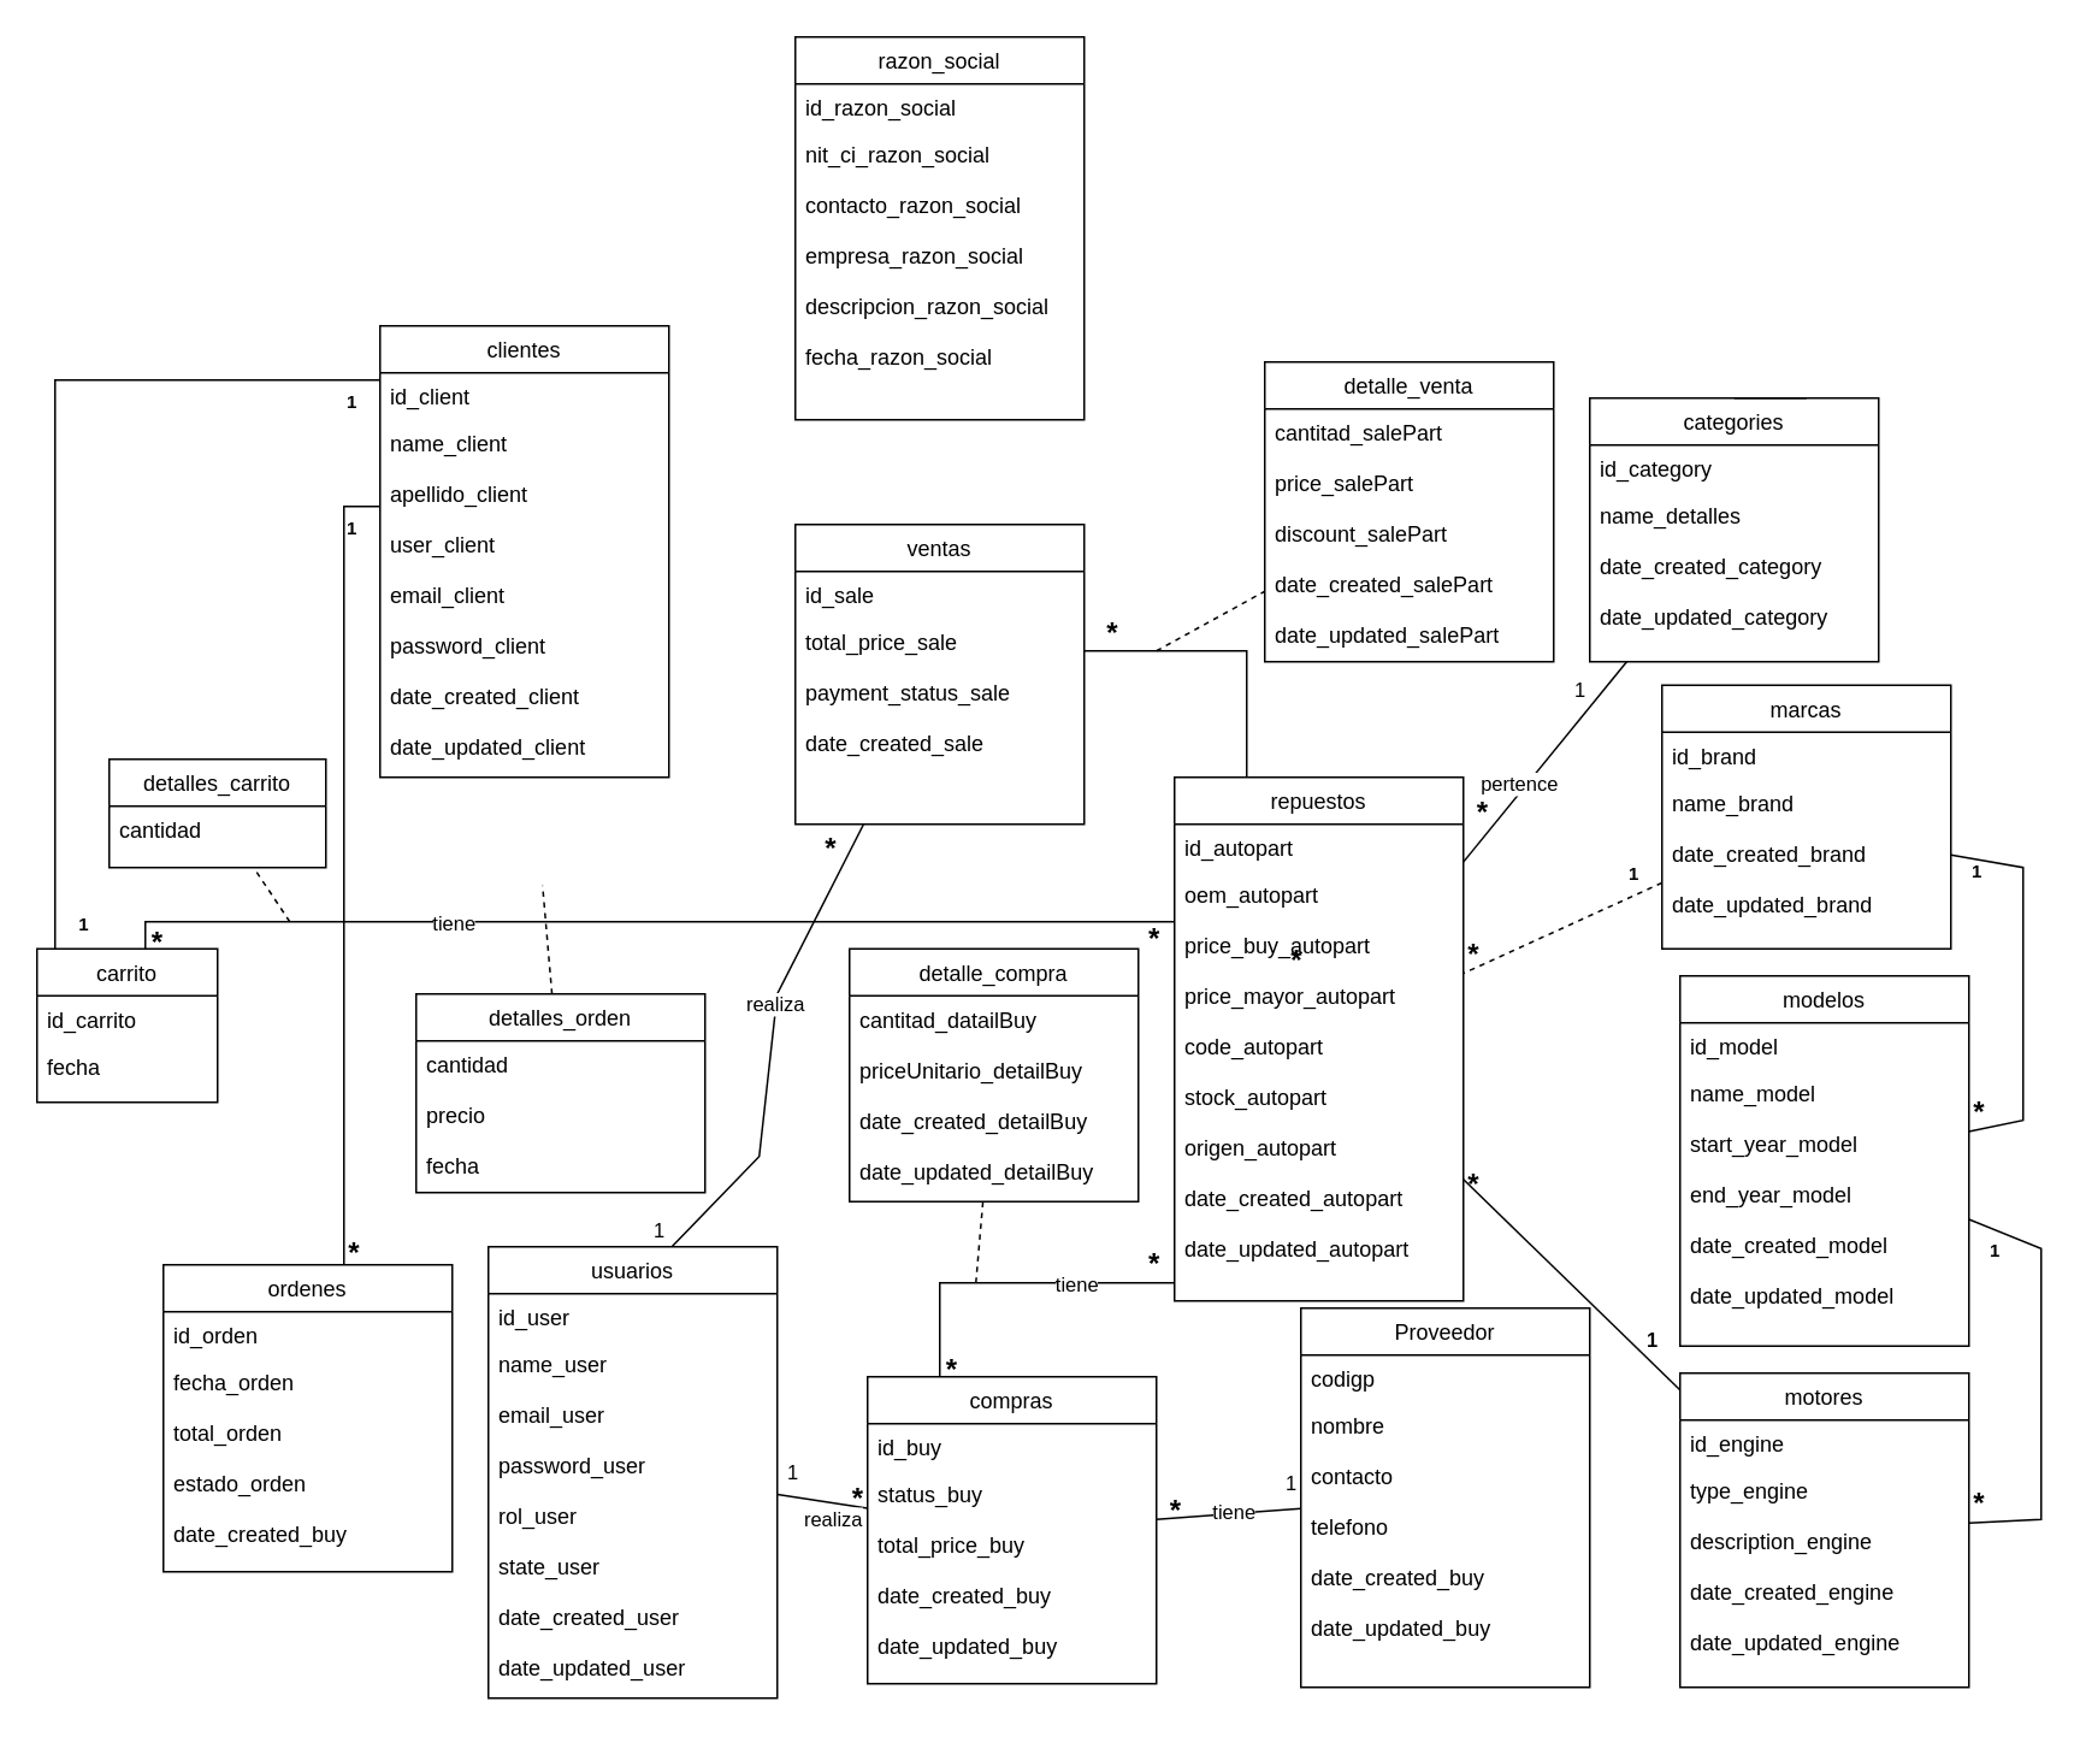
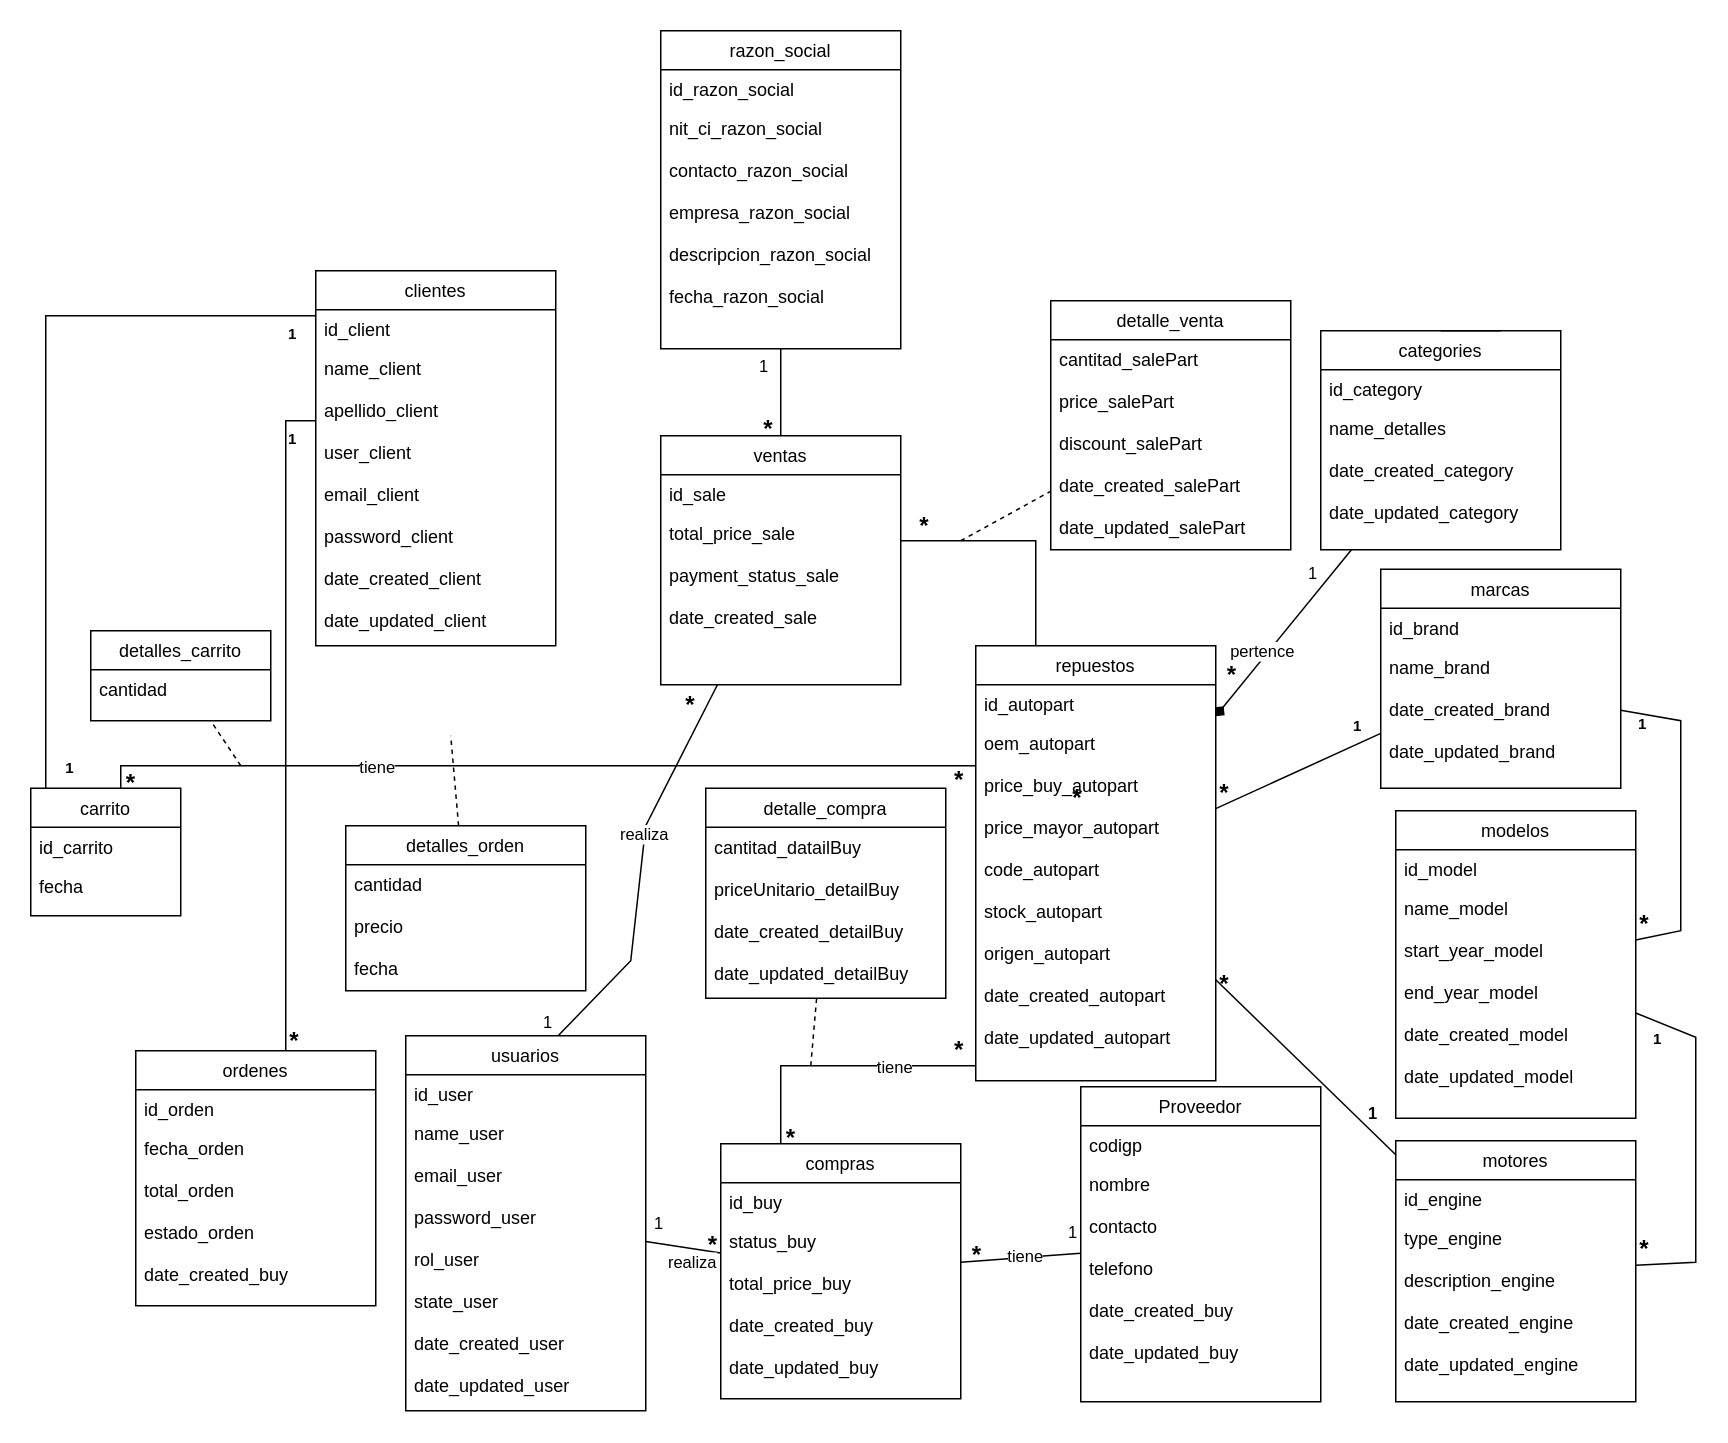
+ <mxCell id="11" value="" style="endArrow=none;html=1;rounded=0;strokeColor=default;align=center;verticalAlign=middle;fontFamily=Helvetica;fontSize=11;fontColor=default;labelBackgroundColor=default;" parent="1" source="151" target="14" edge="1"><mxGeometry relative="1" as="geometry"><mxPoint x="480" y="180" as="sourcePoint" /><mxPoint x="1380" y="1182" as="targetPoint" /></mxGeometry></mxCell>
+ <mxCell id="12" value="1" style="resizable=0;html=1;whiteSpace=wrap;align=left;verticalAlign=bottom;fontFamily=Helvetica;fontSize=11;fontColor=default;labelBackgroundColor=default;" parent="11" connectable="0" vertex="1"><mxGeometry x="-1" relative="1" as="geometry"><mxPoint x="-16" y="20" as="offset" /></mxGeometry></mxCell>
+ <mxCell id="13" value="*" style="resizable=0;html=1;whiteSpace=wrap;align=center;verticalAlign=bottom;fontFamily=Helvetica;fontSize=16;fontColor=default;labelBackgroundColor=none;spacing=2;fontStyle=1;" parent="11" connectable="0" vertex="1"><mxGeometry x="1" relative="1" as="geometry"><mxPoint x="-9" y="6" as="offset" /></mxGeometry></mxCell>
- <mxCell id="71" value="" style="endArrow=none;html=1;rounded=0;strokeColor=default;align=center;verticalAlign=middle;fontFamily=Helvetica;fontSize=11;fontColor=default;labelBackgroundColor=default;" parent="1" source="66" target="52" edge="1"><mxGeometry relative="1" as="geometry"><mxPoint x="1260" y="500" as="sourcePoint" /><mxPoint x="1210" y="501" as="targetPoint" /></mxGeometry></mxCell>
+ <mxCell id="71" value="" style="endArrow=diamond;html=1;rounded=0;strokeColor=default;align=center;verticalAlign=middle;fontFamily=Helvetica;fontSize=11;fontColor=default;labelBackgroundColor=default;" parent="1" source="66" target="52" edge="1"><mxGeometry relative="1" as="geometry"><mxPoint x="1260" y="500" as="sourcePoint" /><mxPoint x="1210" y="501" as="targetPoint" /></mxGeometry></mxCell>
- <mxCell id="115" value="" style="endArrow=none;html=1;rounded=0;strokeColor=default;align=center;verticalAlign=middle;fontFamily=Helvetica;fontSize=11;fontColor=default;labelBackgroundColor=default;dashed=1;" parent="1" source="82" target="52" edge="1"><mxGeometry relative="1" as="geometry"><mxPoint x="940" y="779" as="sourcePoint" /><mxPoint x="820" y="663" as="targetPoint" /></mxGeometry></mxCell>
+ <mxCell id="115" value="" style="endArrow=none;html=1;rounded=0;strokeColor=default;align=center;verticalAlign=middle;fontFamily=Helvetica;fontSize=11;fontColor=default;labelBackgroundColor=default;" parent="1" source="82" target="52" edge="1"><mxGeometry relative="1" as="geometry"><mxPoint x="940" y="779" as="sourcePoint" /><mxPoint x="820" y="663" as="targetPoint" /></mxGeometry></mxCell>
